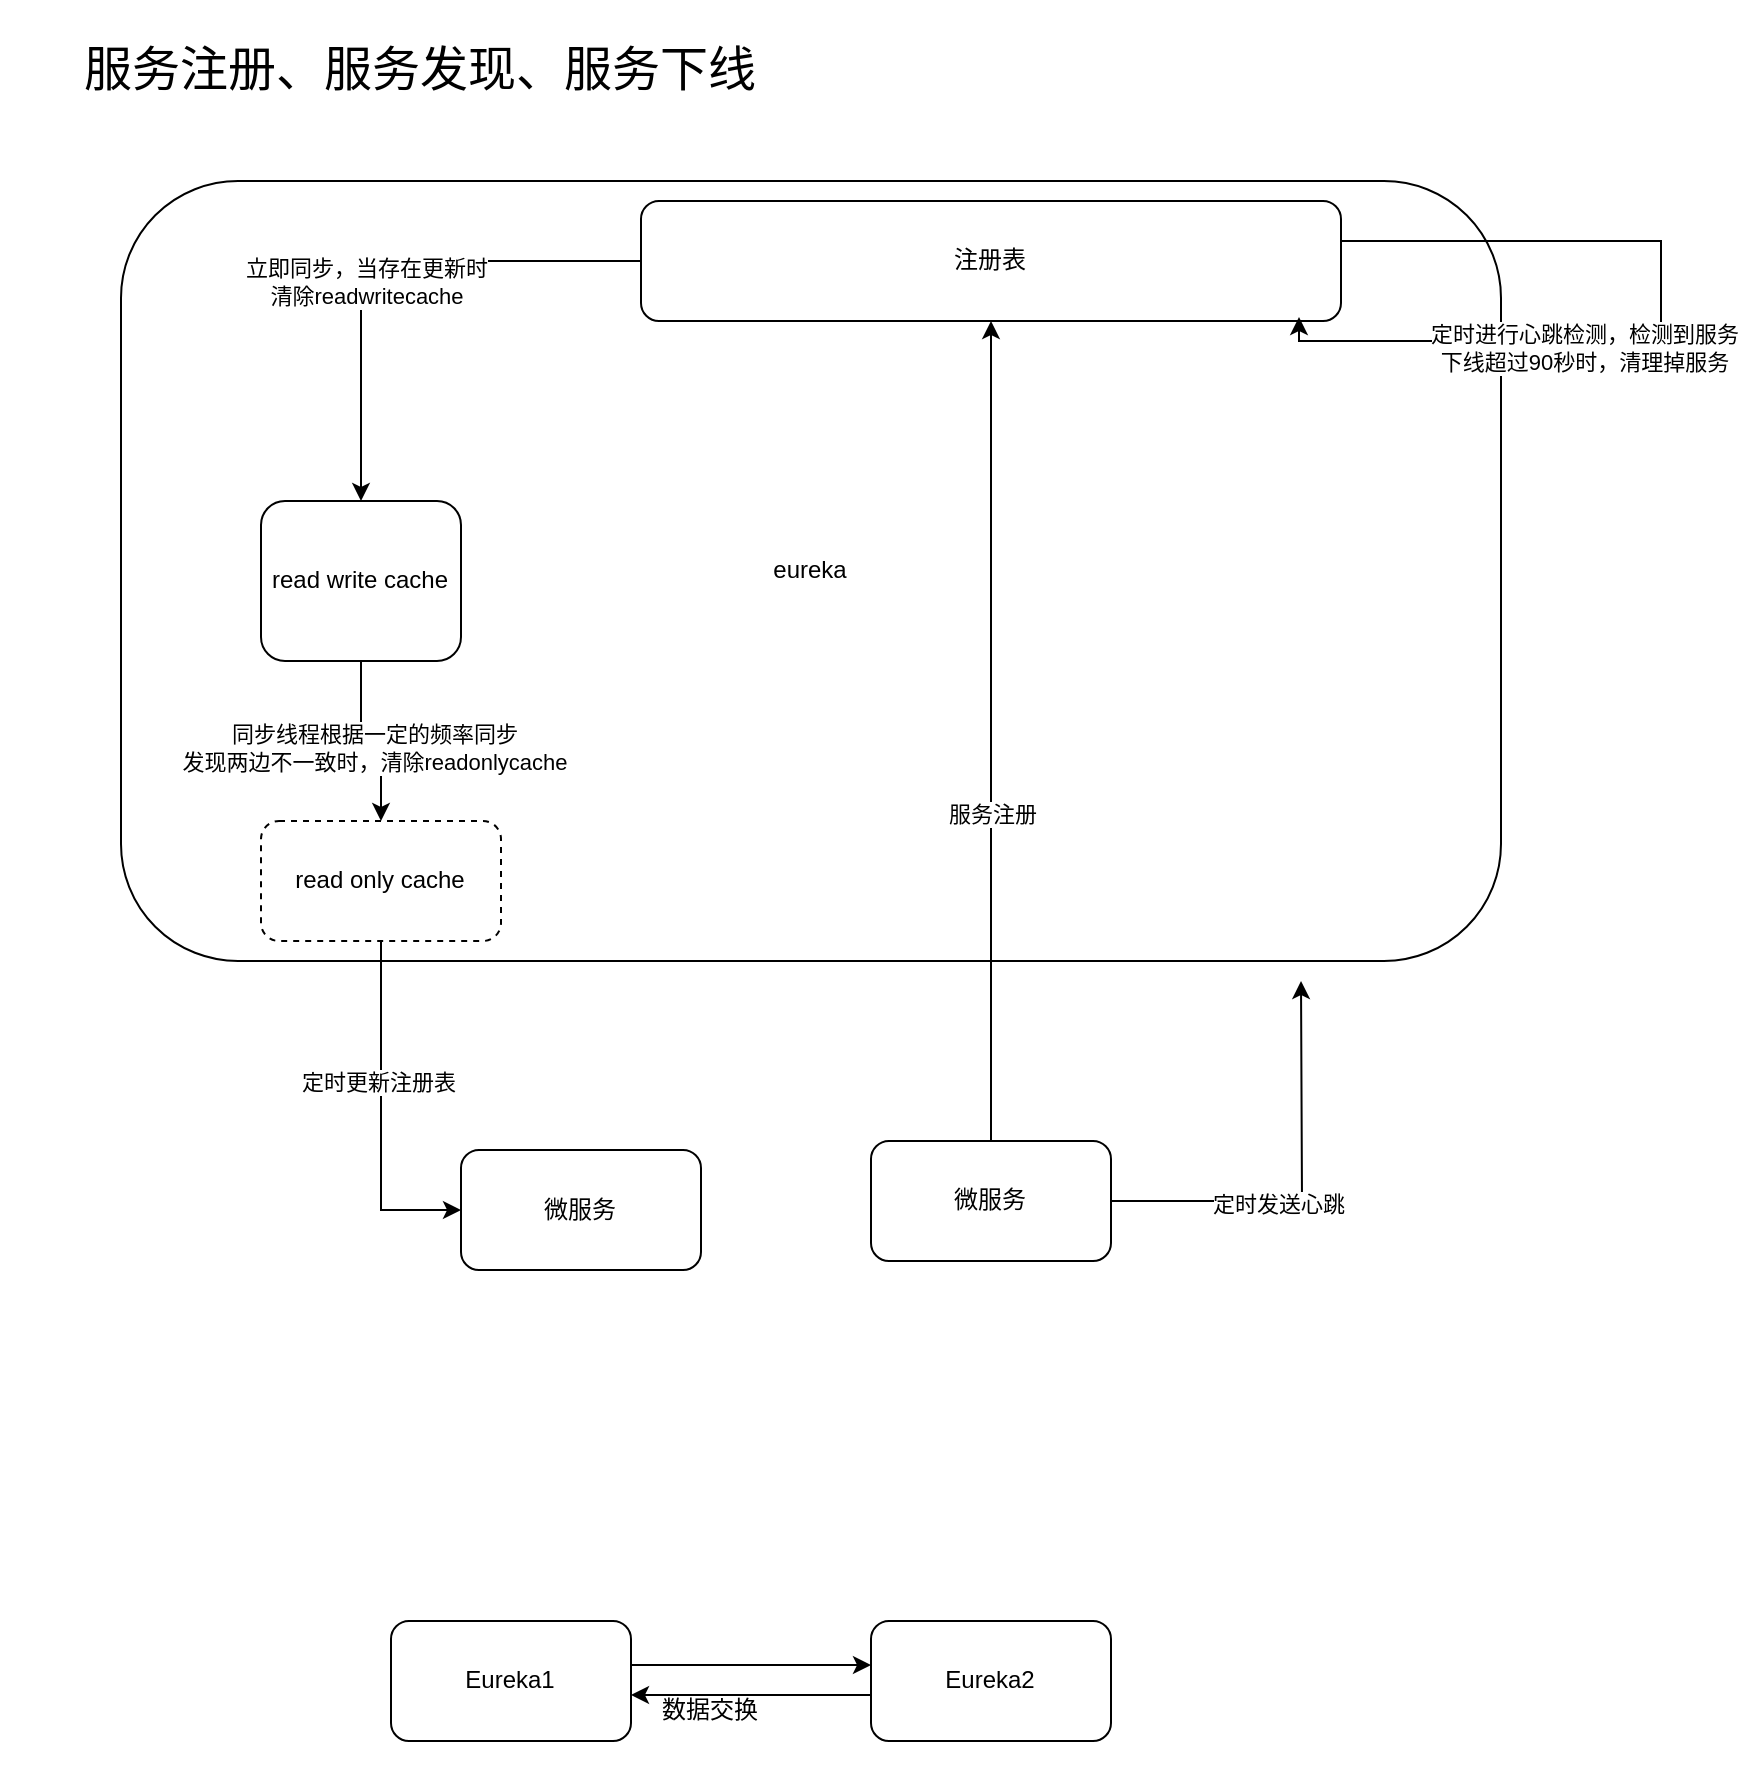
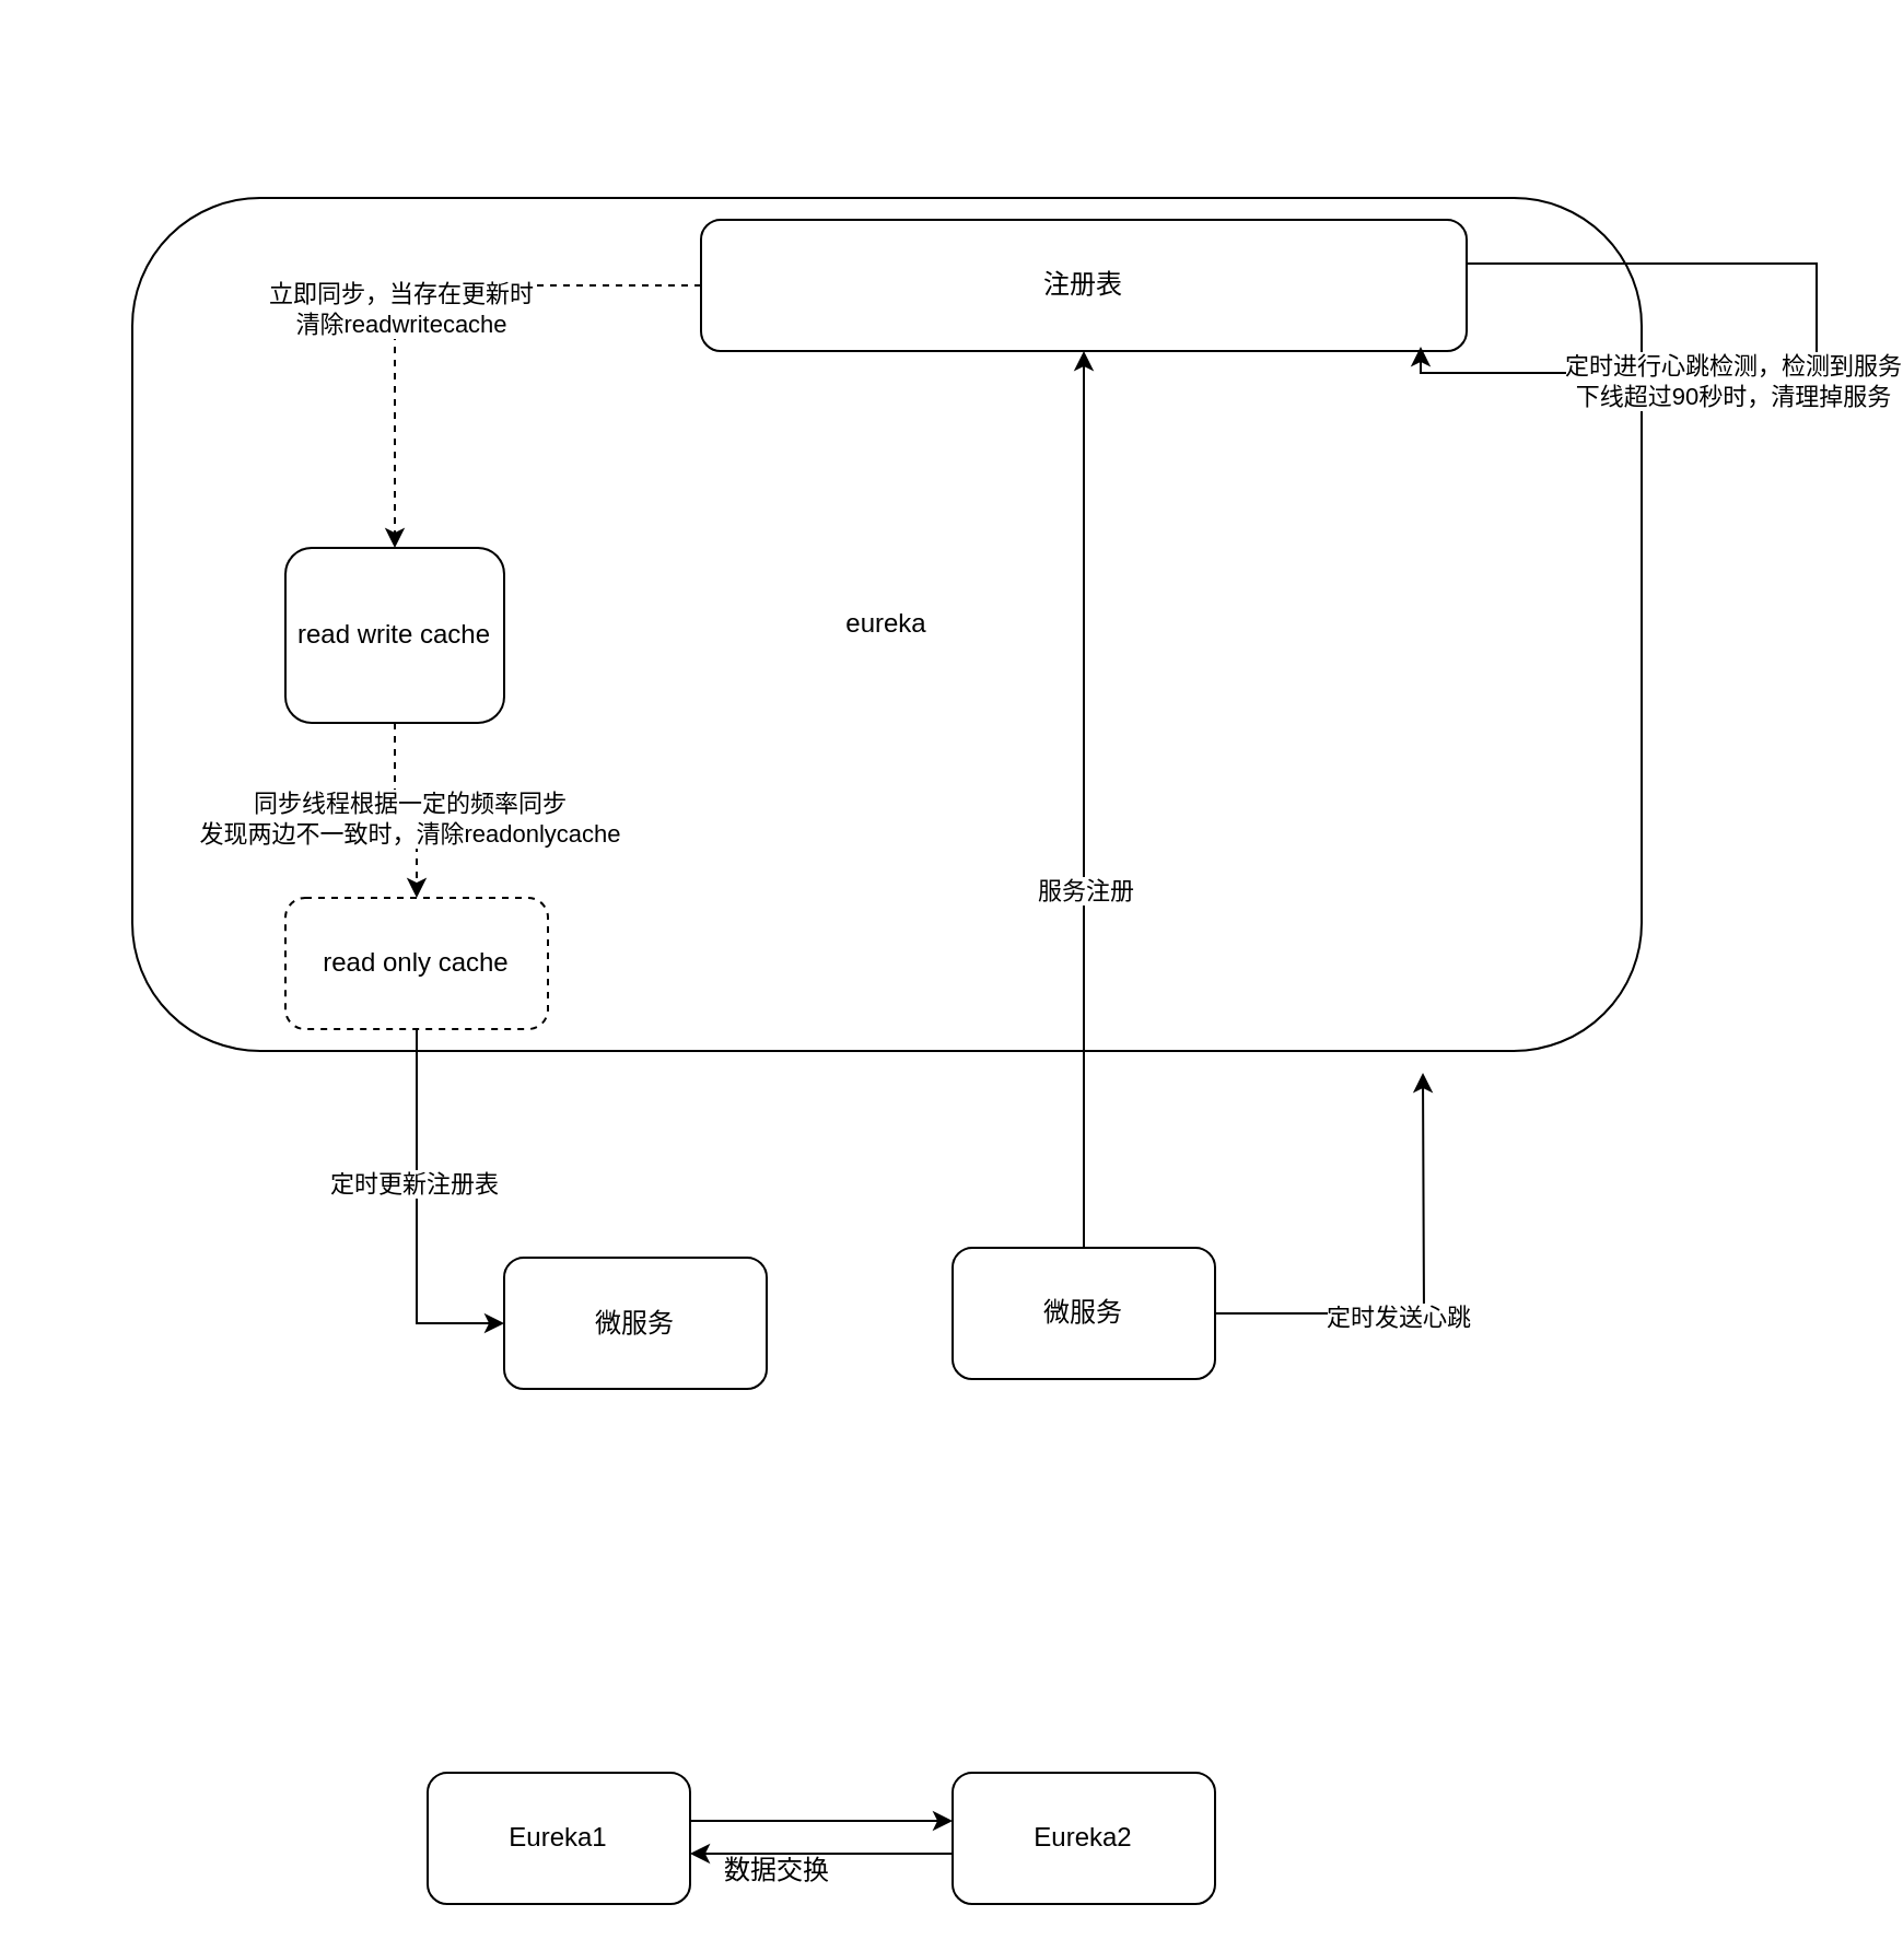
- <mxCell id="25" value="&lt;font style=&quot;font-size: 24px;&quot;&gt;服务注册、服务发现、服务下线&lt;/font&gt;" style="text;html=1;strokeColor=none;fillColor=none;align=center;verticalAlign=middle;whiteSpace=wrap;rounded=0;" vertex="1" parent="1"><mxGeometry x="20" y="20" width="380" height="30" as="geometry" /></mxCell>
- <mxCell id="9" style="edgeStyle=orthogonalEdgeStyle;rounded=0;orthogonalLoop=1;jettySize=auto;html=1;" edge="1" parent="1" source="11" target="8"><mxGeometry relative="1" as="geometry" /></mxCell>
+ <mxCell id="9" style="edgeStyle=orthogonalEdgeStyle;rounded=0;orthogonalLoop=1;jettySize=auto;html=1;dashed=1;" edge="1" parent="1" source="11" target="8"><mxGeometry relative="1" as="geometry" /></mxCell>
- <mxCell id="6" style="edgeStyle=orthogonalEdgeStyle;rounded=0;orthogonalLoop=1;jettySize=auto;html=1;" edge="1" parent="1" source="8" target="5"><mxGeometry relative="1" as="geometry" /></mxCell>
+ <mxCell id="6" style="edgeStyle=orthogonalEdgeStyle;rounded=0;orthogonalLoop=1;jettySize=auto;html=1;dashed=1;" edge="1" parent="1" source="8" target="5"><mxGeometry relative="1" as="geometry" /></mxCell>
